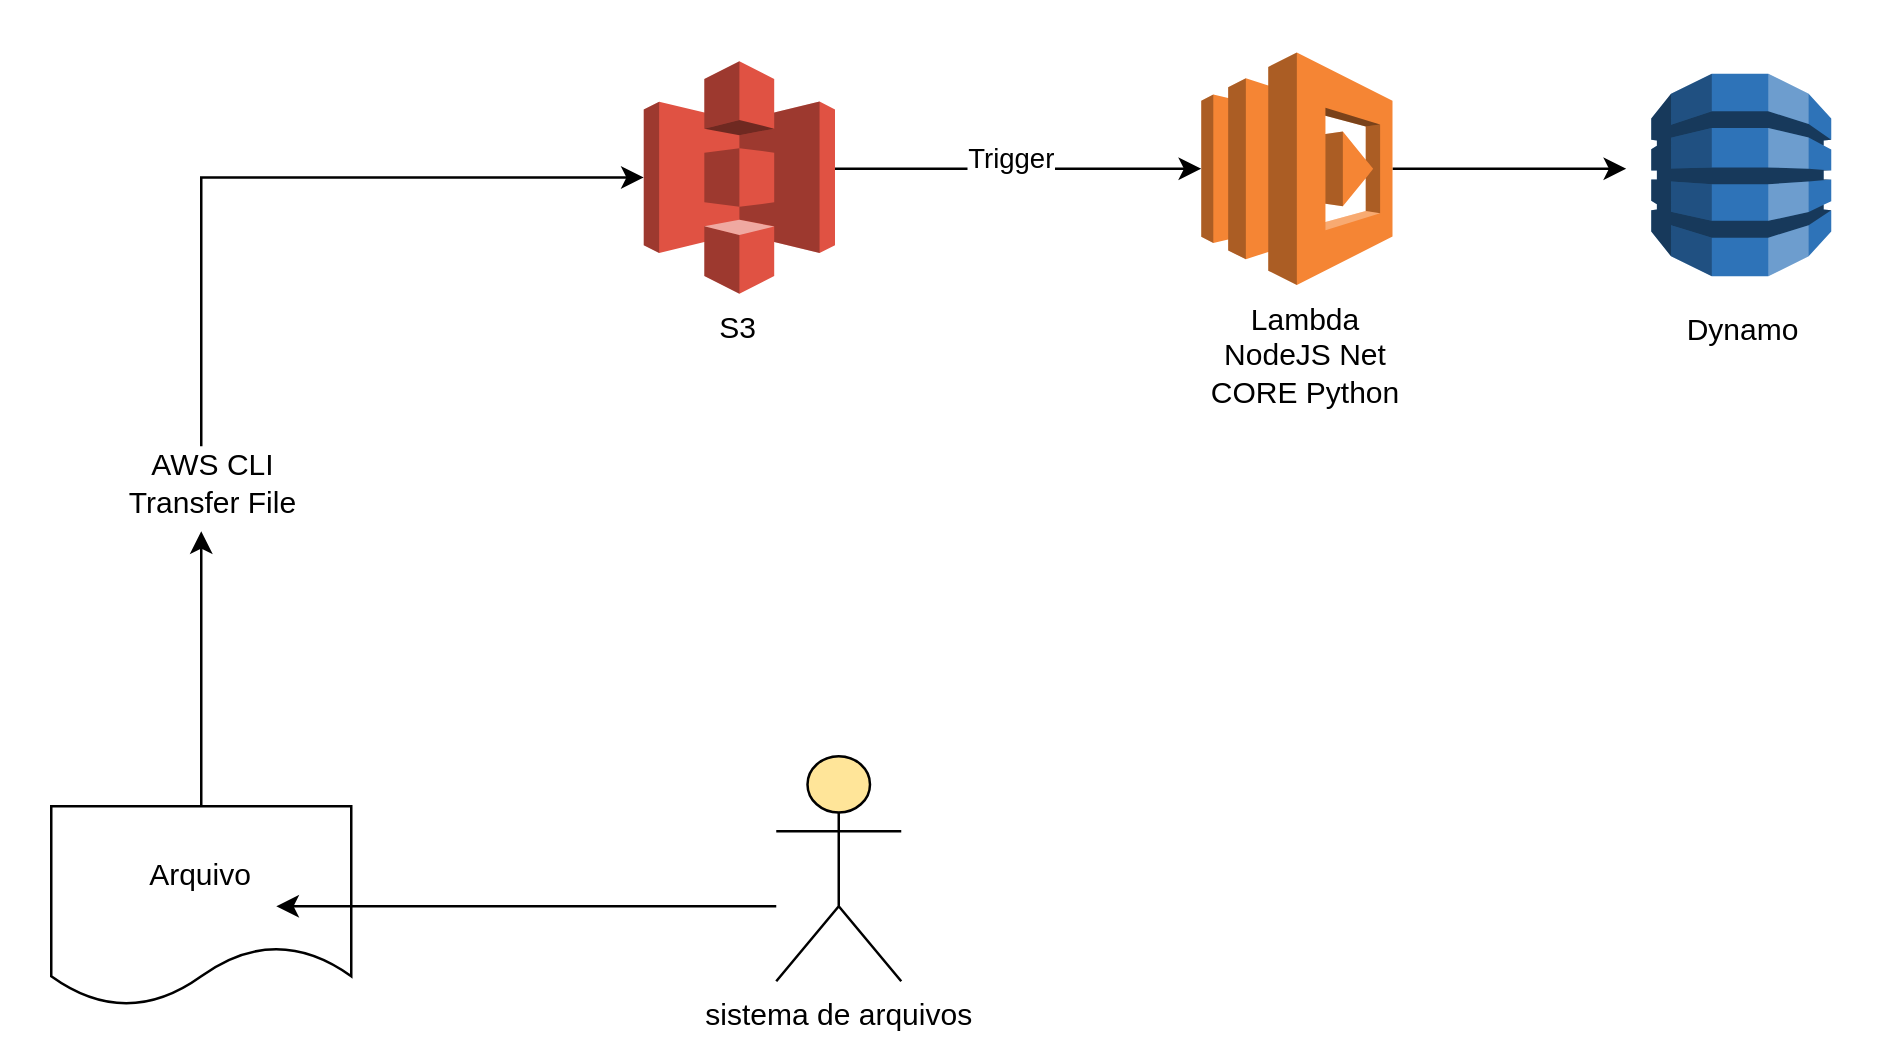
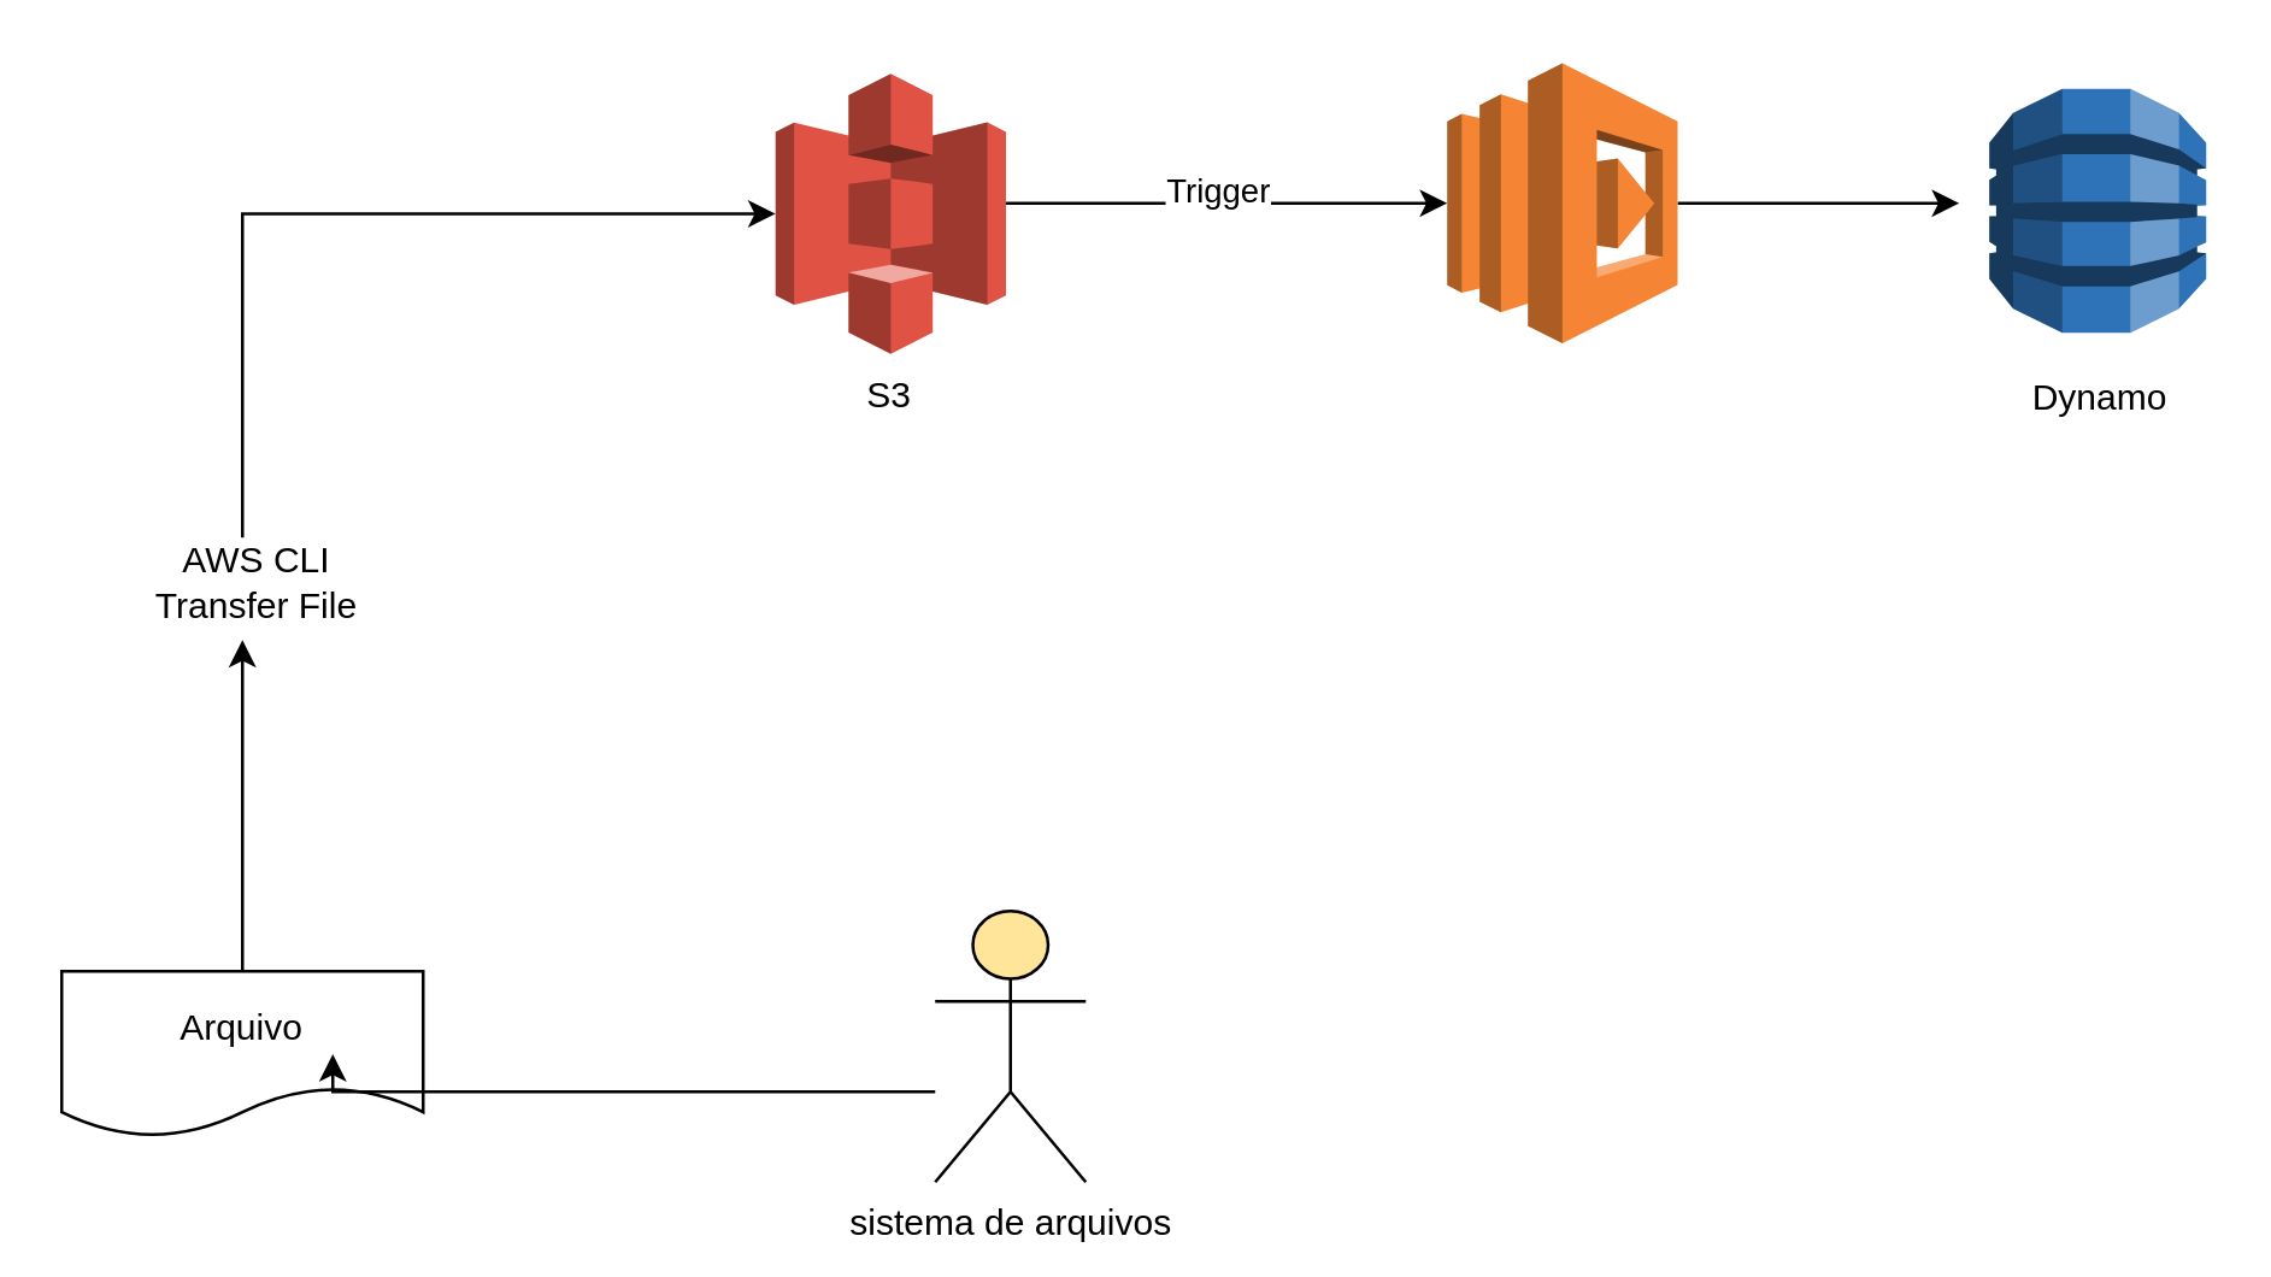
- <mxCell id="16" value="Lambda NodeJS Net CORE Python" style="text;strokeColor=none;align=center;fillColor=none;html=1;verticalAlign=middle;whiteSpace=wrap;rounded=0;" vertex="1" parent="13"><mxGeometry y="106.5" width="83.5" height="30" as="geometry" /></mxCell>
- <mxCell id="3" value="Arquivo" style="shape=document;whiteSpace=wrap;html=1;boundedLbl=1;" vertex="1" parent="1"><mxGeometry x="20" y="322" width="120" height="80" as="geometry" /></mxCell>
+ <mxCell id="3" value="Arquivo" style="shape=document;whiteSpace=wrap;html=1;boundedLbl=1;" vertex="1" parent="1"><mxGeometry x="20" y="322" width="120" height="55" as="geometry" /></mxCell>
